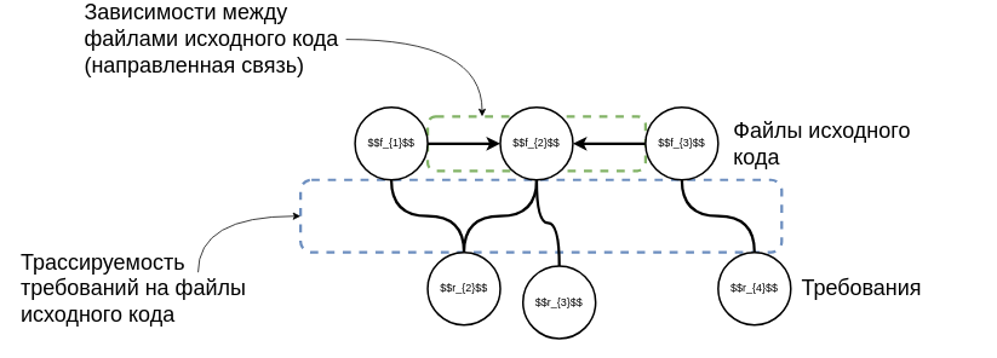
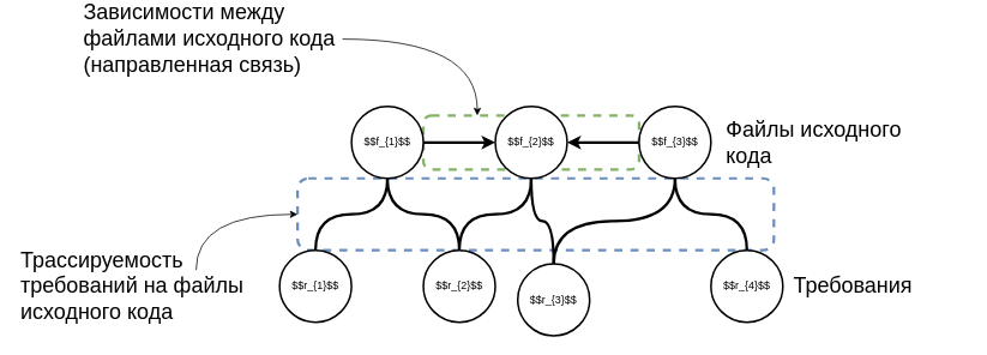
+ <mxCell id="10" style="edgeStyle=orthogonalEdgeStyle;curved=1;rounded=0;orthogonalLoop=1;jettySize=auto;html=1;exitX=0.5;exitY=0;exitDx=0;exitDy=0;entryX=0.5;entryY=1;entryDx=0;entryDy=0;endArrow=none;startFill=0;strokeWidth=3;" edge="1" parent="1" source="11" target="6"><mxGeometry relative="1" as="geometry" /></mxCell>
+ <mxCell id="16" style="edgeStyle=orthogonalEdgeStyle;curved=1;rounded=0;orthogonalLoop=1;jettySize=auto;html=1;exitX=0.5;exitY=0;exitDx=0;exitDy=0;entryX=0.5;entryY=1;entryDx=0;entryDy=0;endArrow=none;startFill=0;strokeWidth=3;" edge="1" parent="1" source="17" target="9"><mxGeometry relative="1" as="geometry" /></mxCell>
+ <mxCell id="11" value="$$r_{1}$$" style="ellipse;whiteSpace=wrap;html=1;aspect=fixed;strokeWidth=2;" parent="1" vertex="1"><mxGeometry x="310" y="270" width="80" height="80" as="geometry" /></mxCell>
